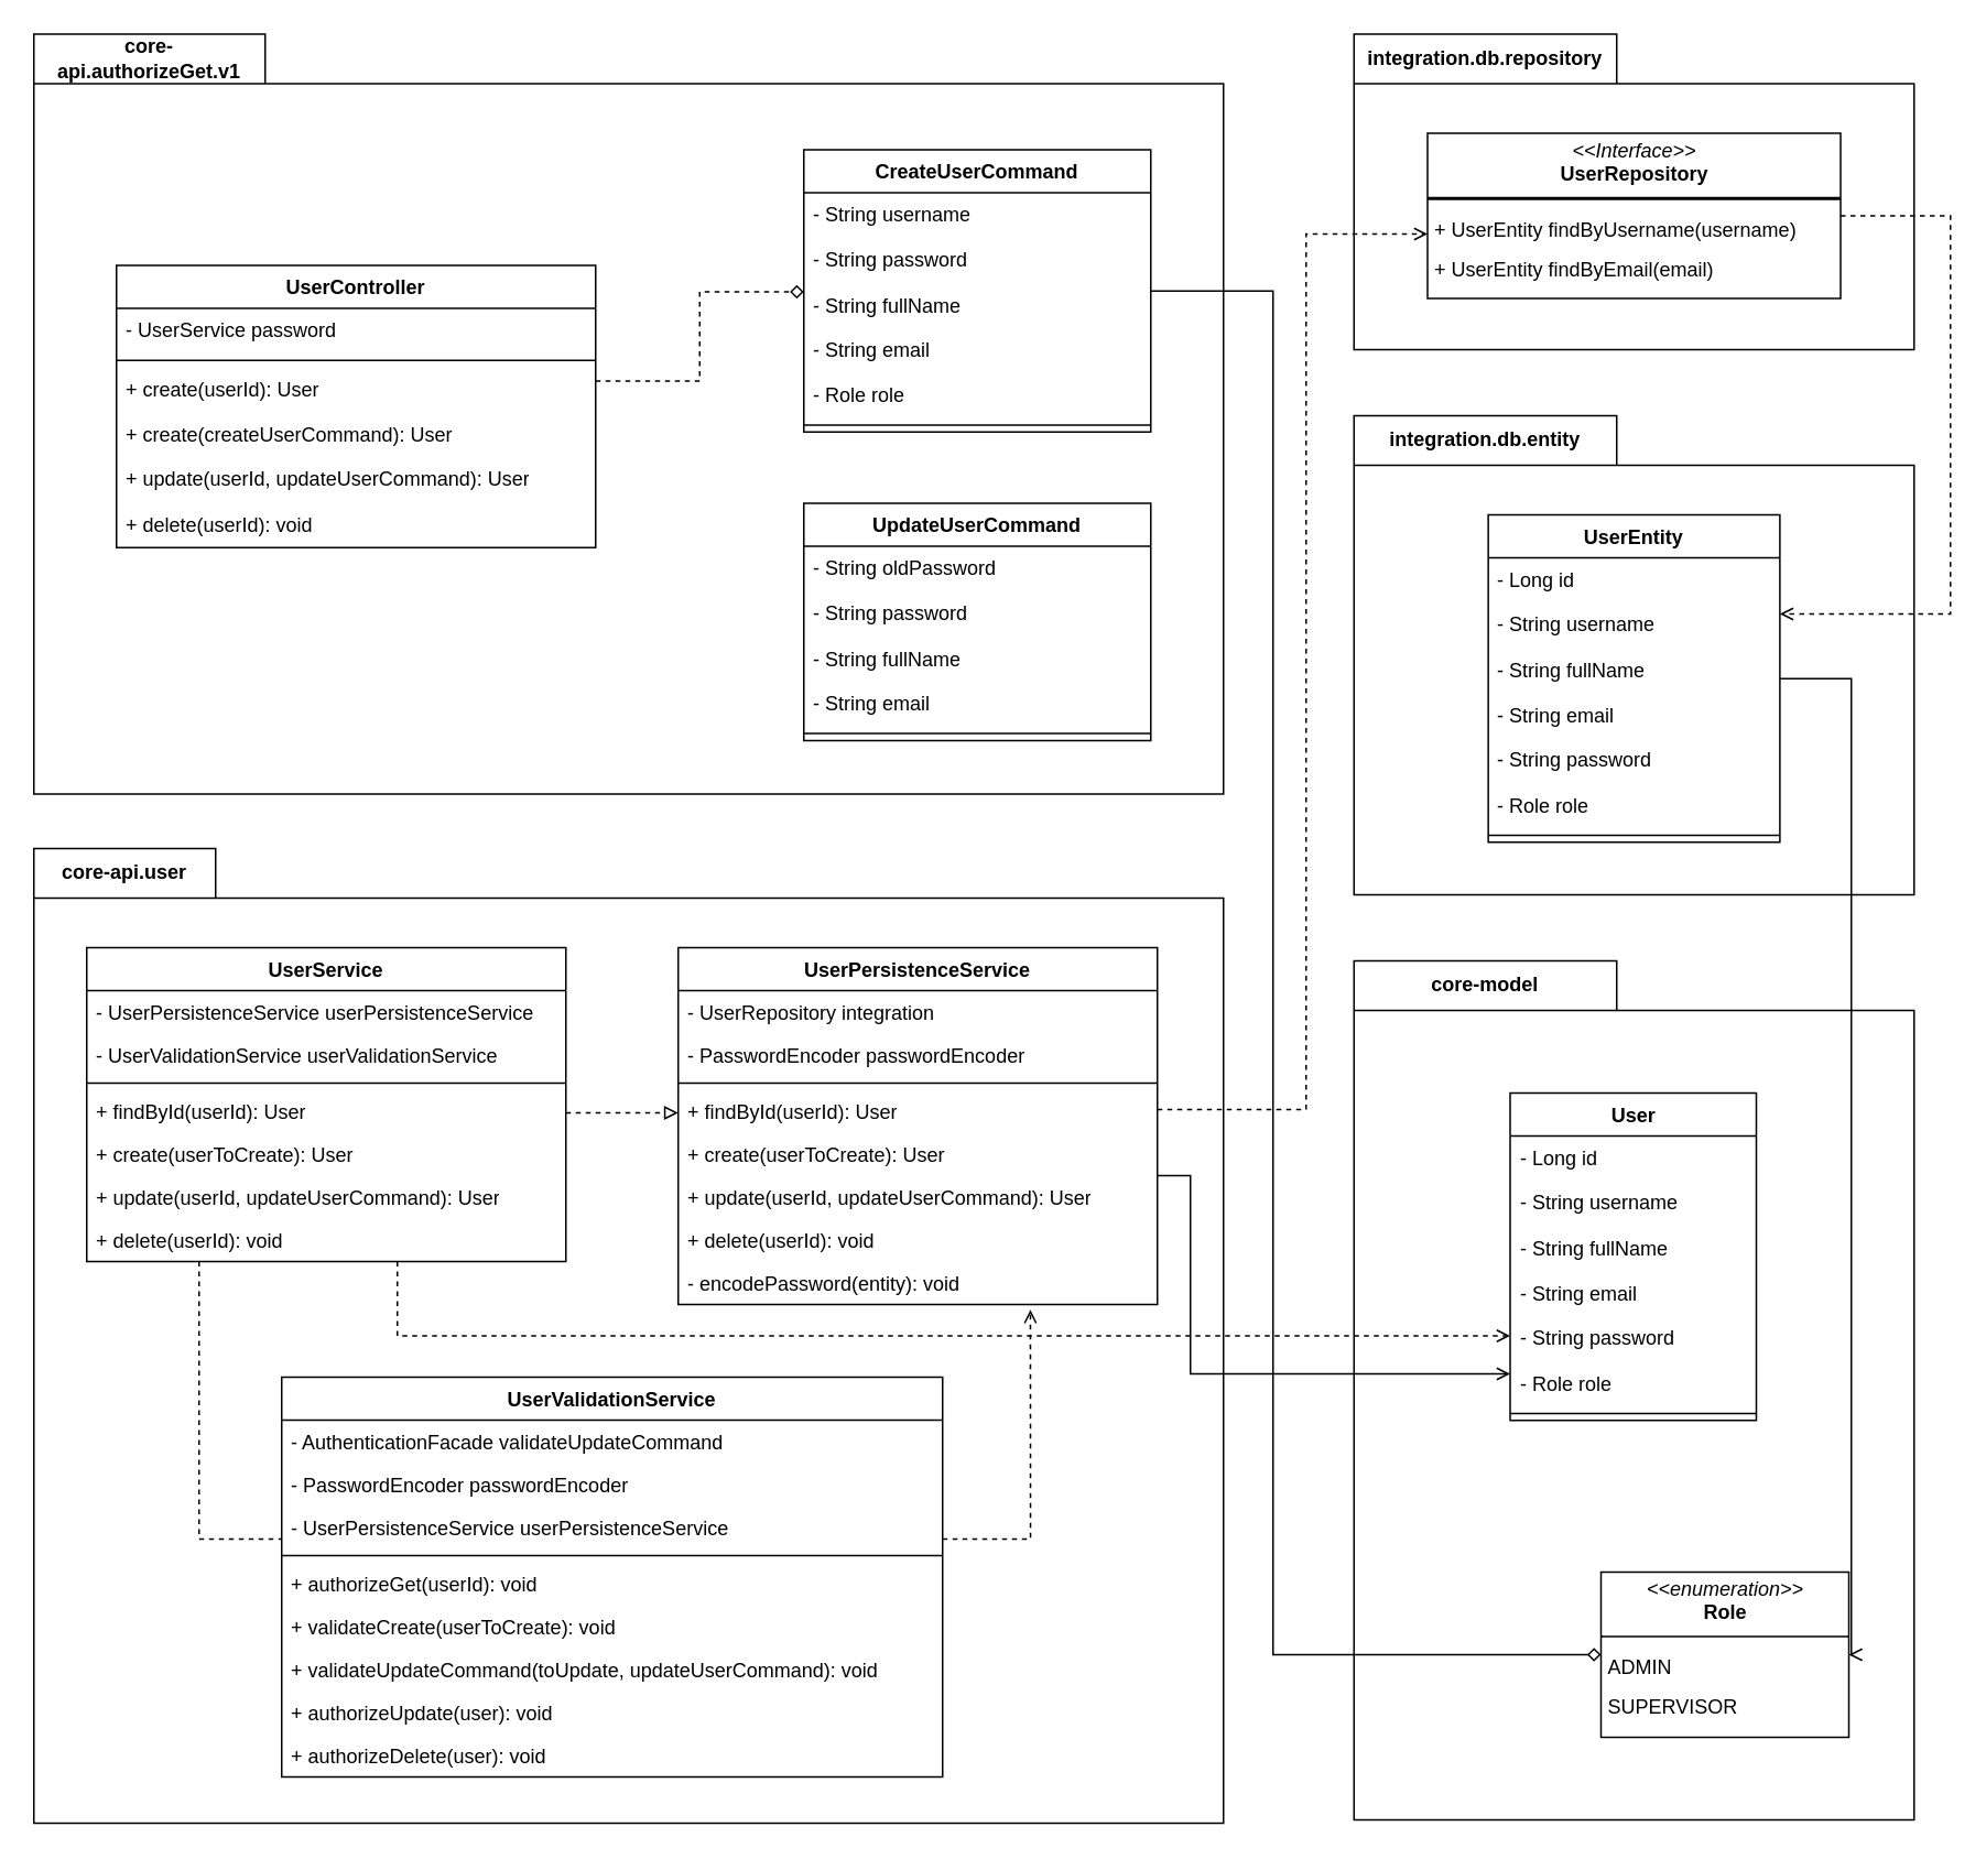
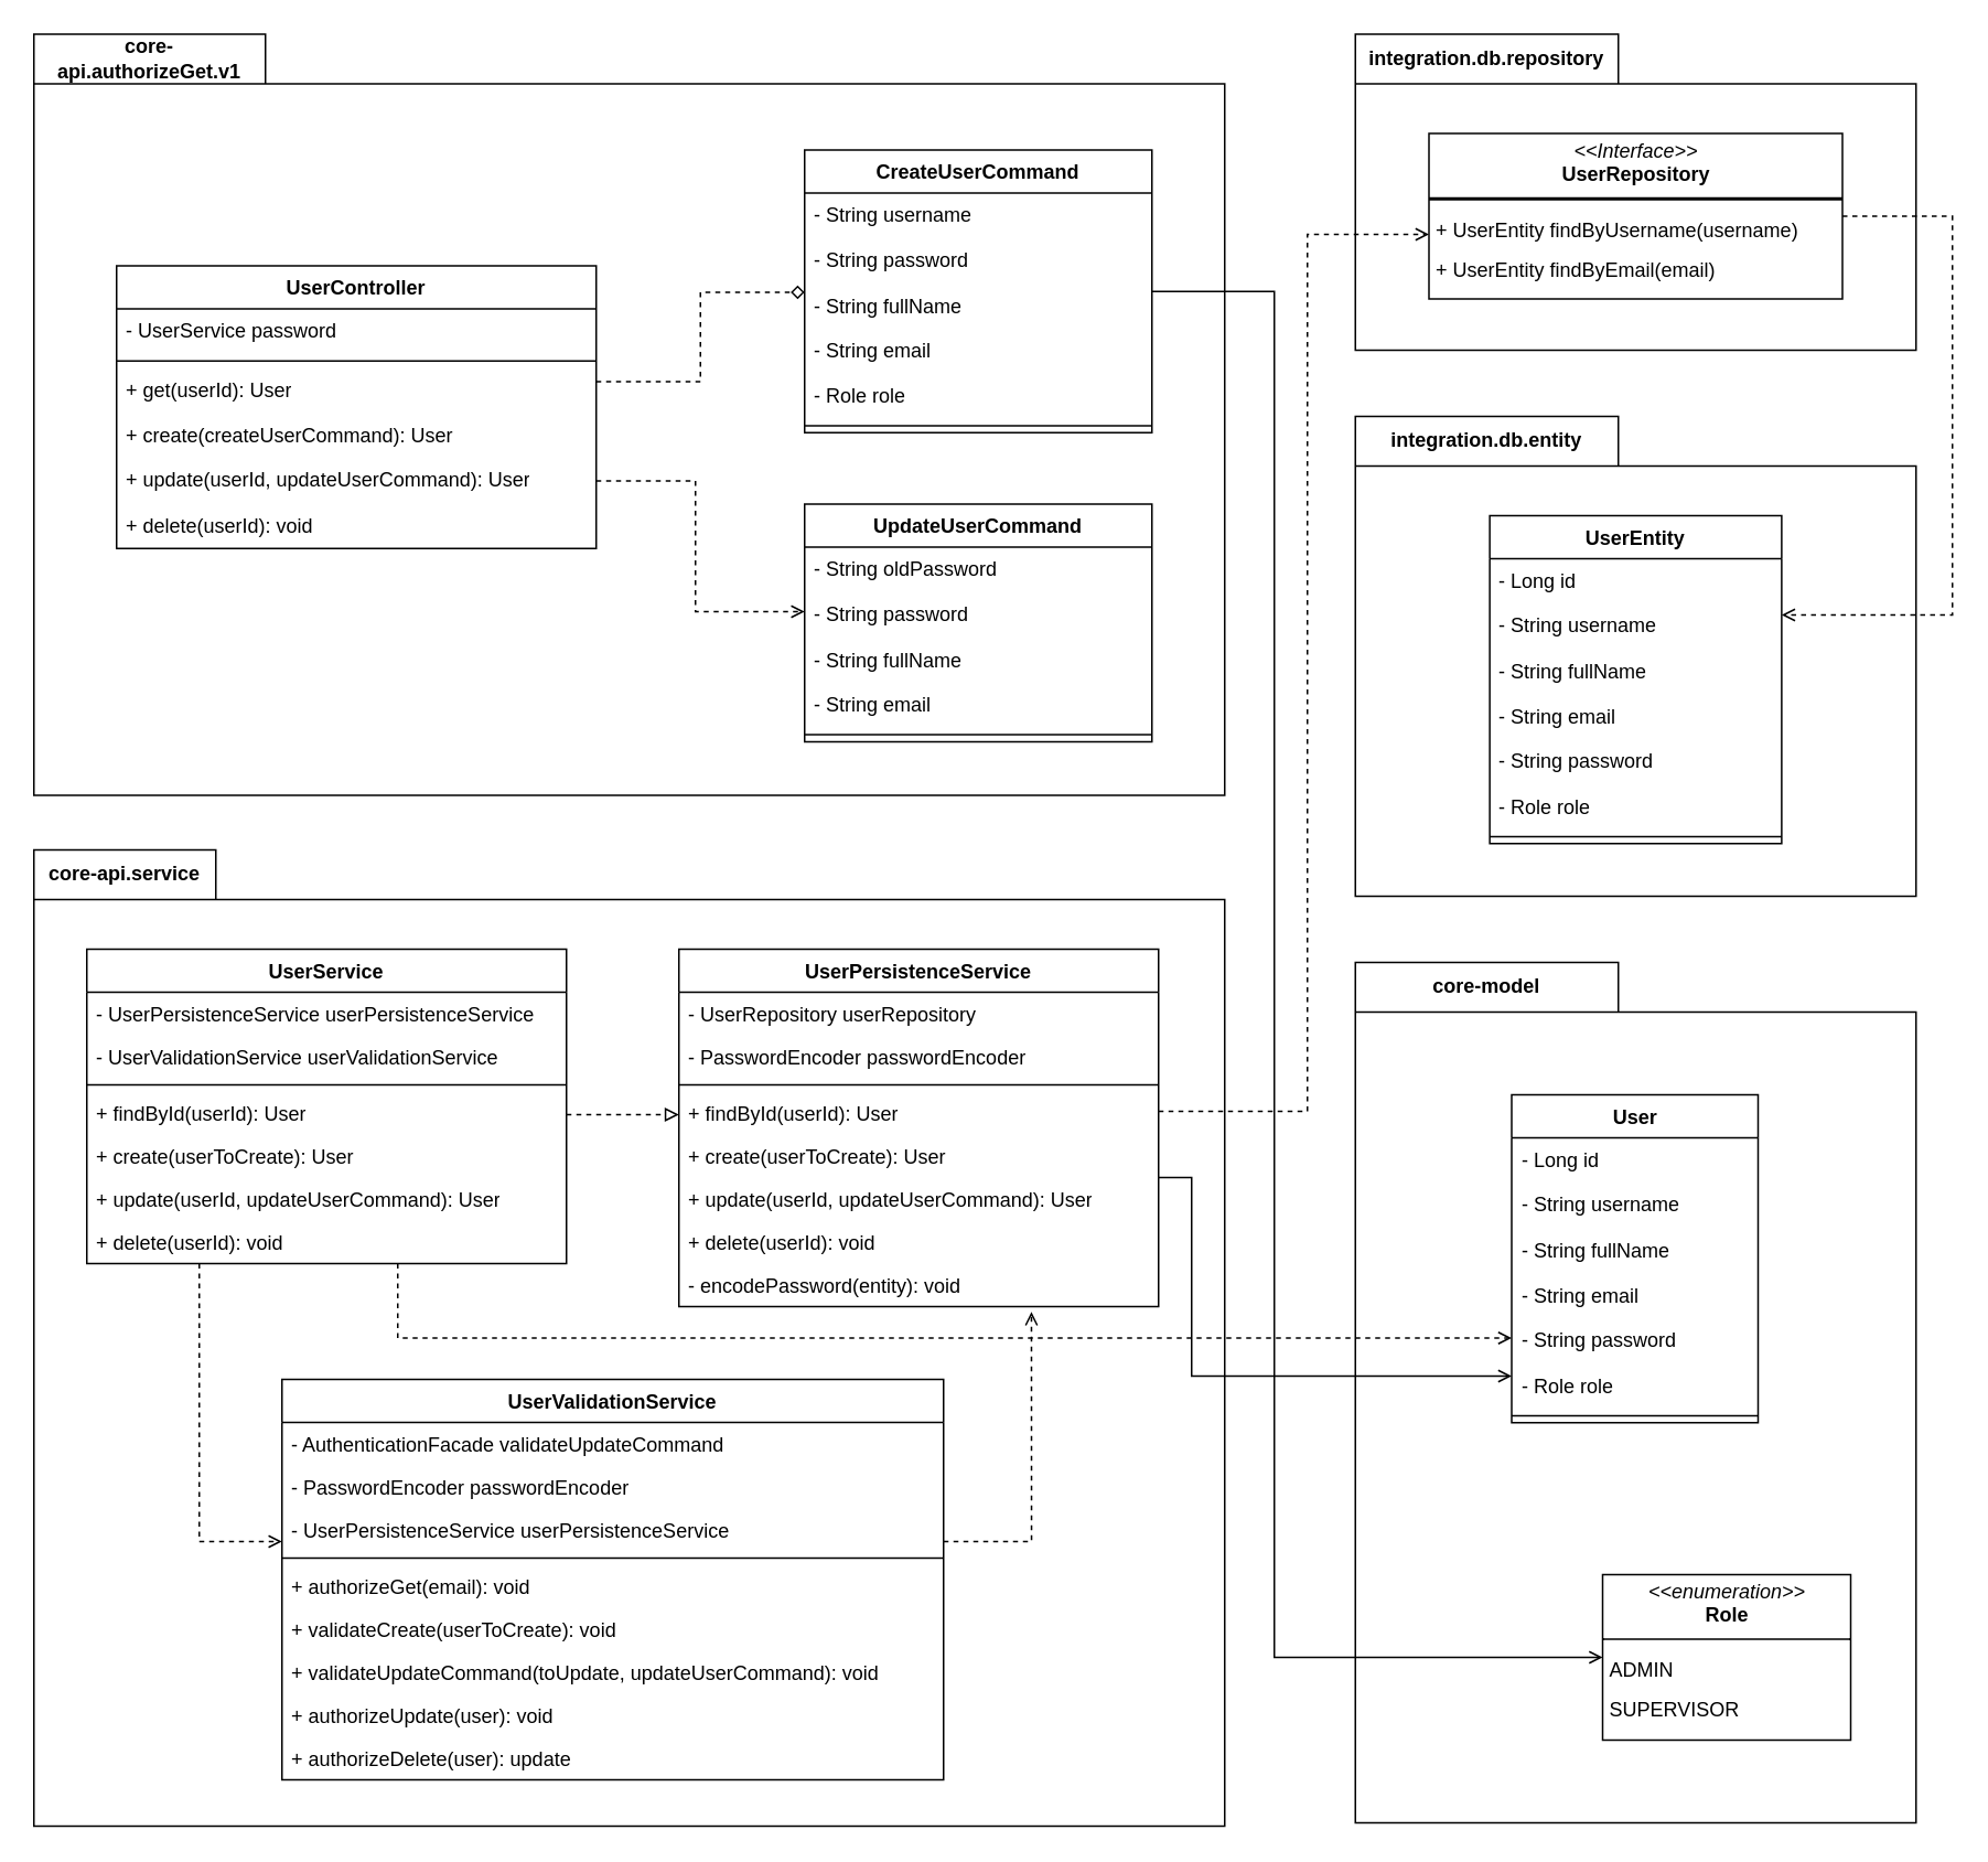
- <mxCell id="9" value="+ create(userId): User" style="text;strokeColor=none;fillColor=none;align=left;verticalAlign=top;spacingLeft=4;spacingRight=4;overflow=hidden;rotatable=0;points=[[0,0.5],[1,0.5]];portConstraint=eastwest;whiteSpace=wrap;html=1;" parent="6" vertex="1"><mxGeometry y="61.7" width="290" height="27.3" as="geometry" /></mxCell>
+ <mxCell id="9" value="+ get(userId): User" style="text;strokeColor=none;fillColor=none;align=left;verticalAlign=top;spacingLeft=4;spacingRight=4;overflow=hidden;rotatable=0;points=[[0,0.5],[1,0.5]];portConstraint=eastwest;whiteSpace=wrap;html=1;" parent="6" vertex="1"><mxGeometry y="61.7" width="290" height="27.3" as="geometry" /></mxCell>
+ <mxCell id="27" style="edgeStyle=orthogonalEdgeStyle;rounded=0;orthogonalLoop=1;jettySize=auto;html=1;endArrow=open;endFill=0;dashed=1;" parent="3" source="6" target="20" edge="1"><mxGeometry relative="1" as="geometry"><Array as="points"><mxPoint x="400" y="270" /><mxPoint x="400" y="349" /></Array><mxPoint x="350" y="220" as="sourcePoint" /><mxPoint x="476" y="166" as="targetPoint" /></mxGeometry></mxCell>
- <mxCell id="2" value="core-api.user" style="shape=folder;fontStyle=1;tabWidth=110;tabHeight=30;tabPosition=left;html=1;boundedLbl=1;labelInHeader=1;container=0;collapsible=0;whiteSpace=wrap;" parent="1" vertex="1"><mxGeometry x="20" y="513" width="720" height="590" as="geometry" /></mxCell>
+ <mxCell id="2" value="core-api.service" style="shape=folder;fontStyle=1;tabWidth=110;tabHeight=30;tabPosition=left;html=1;boundedLbl=1;labelInHeader=1;container=0;collapsible=0;whiteSpace=wrap;" parent="1" vertex="1"><mxGeometry x="20" y="513" width="720" height="590" as="geometry" /></mxCell>
- <mxCell id="39" value="- UserRepository integration" style="text;strokeColor=none;fillColor=none;align=left;verticalAlign=top;spacingLeft=4;spacingRight=4;overflow=hidden;rotatable=0;points=[[0,0.5],[1,0.5]];portConstraint=eastwest;whiteSpace=wrap;html=1;" parent="38" vertex="1"><mxGeometry y="26" width="290" height="26" as="geometry" /></mxCell>
+ <mxCell id="39" value="- UserRepository userRepository" style="text;strokeColor=none;fillColor=none;align=left;verticalAlign=top;spacingLeft=4;spacingRight=4;overflow=hidden;rotatable=0;points=[[0,0.5],[1,0.5]];portConstraint=eastwest;whiteSpace=wrap;html=1;" parent="38" vertex="1"><mxGeometry y="26" width="290" height="26" as="geometry" /></mxCell>
- <mxCell id="85" style="edgeStyle=orthogonalEdgeStyle;rounded=0;orthogonalLoop=1;jettySize=auto;html=1;endArrow=open;endFill=0;" parent="1" source="65" target="76" edge="1"><mxGeometry relative="1" as="geometry"><Array as="points"><mxPoint x="1120" y="410" /><mxPoint x="1120" y="1001" /></Array><mxPoint x="710" y="691" as="sourcePoint" /><mxPoint x="874" y="151" as="targetPoint" /></mxGeometry></mxCell>
- <mxCell id="29" style="edgeStyle=orthogonalEdgeStyle;rounded=0;orthogonalLoop=1;jettySize=auto;html=1;endArrow=none;endFill=0;dashed=1;" parent="1" source="30" target="47" edge="1"><mxGeometry relative="1" as="geometry"><Array as="points"><mxPoint x="120" y="931" /></Array><mxPoint x="195" y="781.67" as="targetPoint" /></mxGeometry></mxCell>
+ <mxCell id="29" style="edgeStyle=orthogonalEdgeStyle;rounded=0;orthogonalLoop=1;jettySize=auto;html=1;endArrow=open;endFill=0;dashed=1;" parent="1" source="30" target="47" edge="1"><mxGeometry relative="1" as="geometry"><Array as="points"><mxPoint x="120" y="931" /></Array><mxPoint x="195" y="781.67" as="targetPoint" /></mxGeometry></mxCell>
- <mxCell id="52" value="+ authorizeGet(userId): void" style="text;strokeColor=none;fillColor=none;align=left;verticalAlign=top;spacingLeft=4;spacingRight=4;overflow=hidden;rotatable=0;points=[[0,0.5],[1,0.5]];portConstraint=eastwest;whiteSpace=wrap;html=1;" parent="47" vertex="1"><mxGeometry y="112" width="400" height="26" as="geometry" /></mxCell>
+ <mxCell id="52" value="+ authorizeGet(email): void" style="text;strokeColor=none;fillColor=none;align=left;verticalAlign=top;spacingLeft=4;spacingRight=4;overflow=hidden;rotatable=0;points=[[0,0.5],[1,0.5]];portConstraint=eastwest;whiteSpace=wrap;html=1;" parent="47" vertex="1"><mxGeometry y="112" width="400" height="26" as="geometry" /></mxCell>
- <mxCell id="86" style="edgeStyle=orthogonalEdgeStyle;rounded=0;orthogonalLoop=1;jettySize=auto;html=1;endArrow=diamond;endFill=0;" parent="1" source="13" target="76" edge="1"><mxGeometry relative="1" as="geometry"><Array as="points"><mxPoint x="770" y="176" /><mxPoint x="770" y="1001" /></Array><mxPoint x="1087" y="420" as="sourcePoint" /><mxPoint x="1074" y="1011" as="targetPoint" /></mxGeometry></mxCell>
+ <mxCell id="86" style="edgeStyle=orthogonalEdgeStyle;rounded=0;orthogonalLoop=1;jettySize=auto;html=1;endArrow=open;endFill=0;" parent="1" source="13" target="76" edge="1"><mxGeometry relative="1" as="geometry"><Array as="points"><mxPoint x="770" y="176" /><mxPoint x="770" y="1001" /></Array><mxPoint x="1087" y="420" as="sourcePoint" /><mxPoint x="1074" y="1011" as="targetPoint" /></mxGeometry></mxCell>
- <mxCell id="56" value="+ authorizeDelete(user): void" style="text;strokeColor=none;fillColor=none;align=left;verticalAlign=top;spacingLeft=4;spacingRight=4;overflow=hidden;rotatable=0;points=[[0,0.5],[1,0.5]];portConstraint=eastwest;whiteSpace=wrap;html=1;" parent="47" vertex="1"><mxGeometry y="216" width="400" height="26" as="geometry" /></mxCell>
+ <mxCell id="56" value="+ authorizeDelete(user): update" style="text;strokeColor=none;fillColor=none;align=left;verticalAlign=top;spacingLeft=4;spacingRight=4;overflow=hidden;rotatable=0;points=[[0,0.5],[1,0.5]];portConstraint=eastwest;whiteSpace=wrap;html=1;" parent="47" vertex="1"><mxGeometry y="216" width="400" height="26" as="geometry" /></mxCell>
